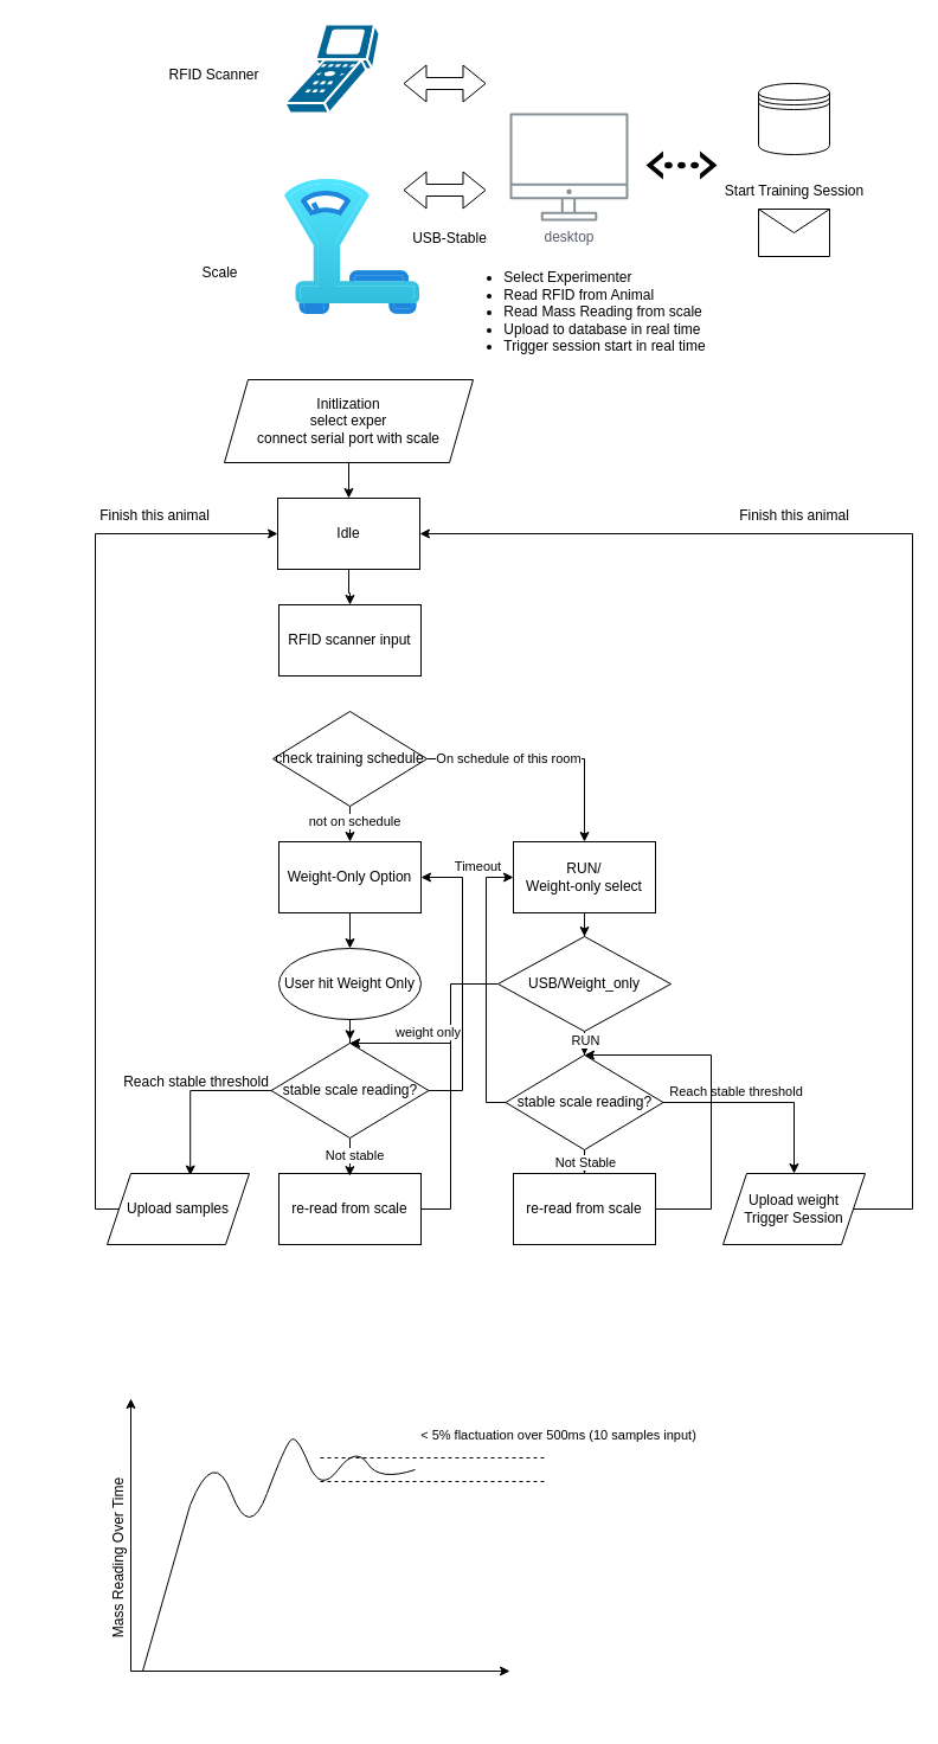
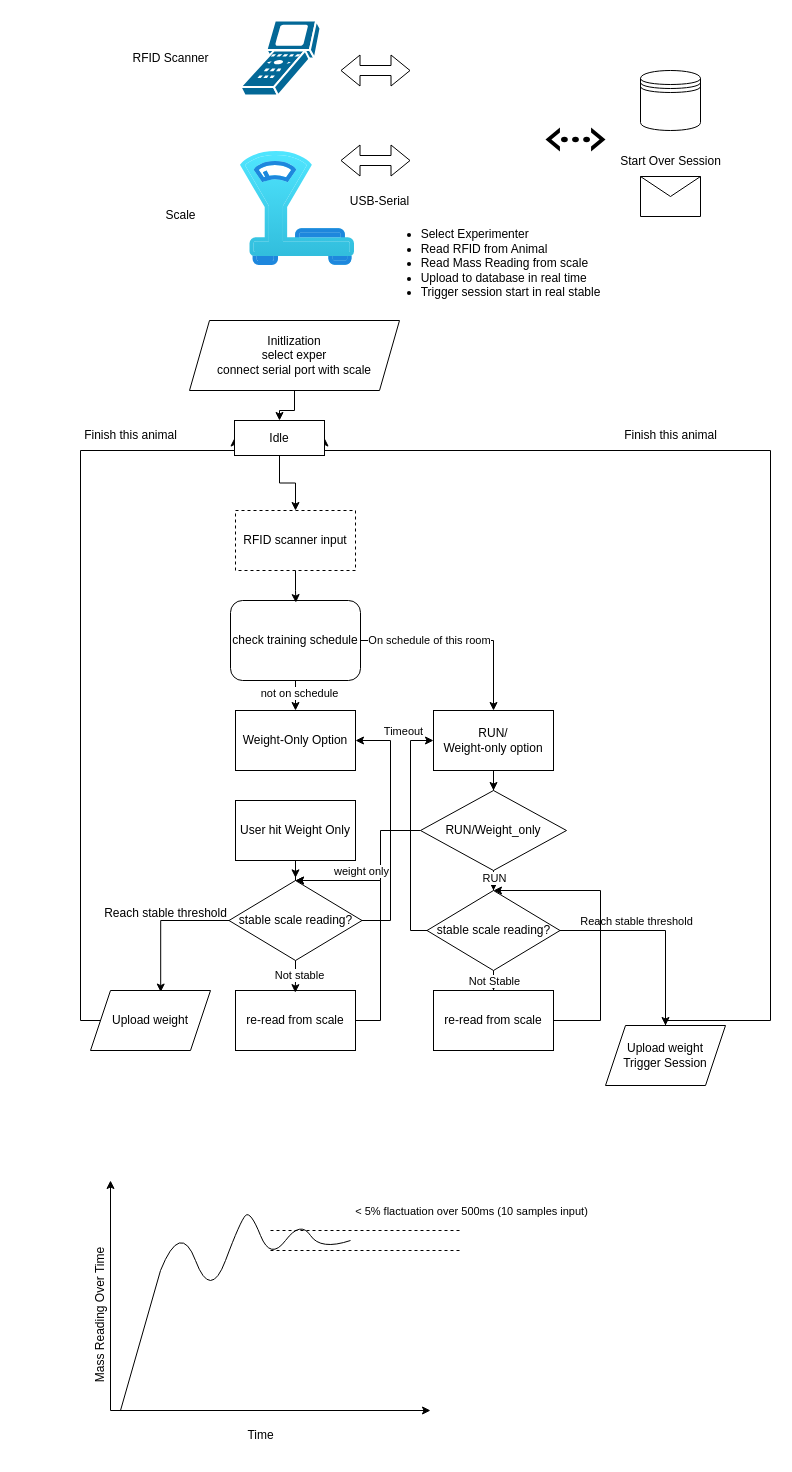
- <mxCell id="9" value="RFID Scanner" style="text;html=1;align=center;verticalAlign=middle;resizable=0;points=[];autosize=1;strokeColor=none;fillColor=none;" vertex="1" parent="1"><mxGeometry x="130" y="48" width="100" height="30" as="geometry" /></mxCell>
+ <mxCell id="9" value="RFID Scanner" style="text;html=1;align=center;verticalAlign=middle;resizable=0;points=[];autosize=1;strokeColor=none;fillColor=none;" vertex="1" parent="1"><mxGeometry x="120" y="43" width="100" height="30" as="geometry" /></mxCell>
- <mxCell id="4" value="desktop" style="sketch=0;outlineConnect=0;gradientColor=none;fontColor=#545B64;strokeColor=none;fillColor=#879196;dashed=0;verticalLabelPosition=bottom;verticalAlign=top;align=center;html=1;fontSize=12;fontStyle=0;aspect=fixed;shape=mxgraph.aws4.illustration_desktop;pointerEvents=1" vertex="1" parent="1"><mxGeometry x="430" y="95" width="100" height="91" as="geometry" /></mxCell>
- <mxCell id="14" value="Start Training Session" style="text;html=1;align=center;verticalAlign=middle;resizable=0;points=[];autosize=1;strokeColor=none;fillColor=none;" vertex="1" parent="1"><mxGeometry x="600" y="146" width="140" height="30" as="geometry" /></mxCell>
+ <mxCell id="14" value="Start Over Session" style="text;html=1;align=center;verticalAlign=middle;resizable=0;points=[];autosize=1;strokeColor=none;fillColor=none;" vertex="1" parent="1"><mxGeometry x="600" y="146" width="140" height="30" as="geometry" /></mxCell>
- <mxCell id="10" value="USB-Stable" style="text;html=1;align=center;verticalAlign=middle;resizable=0;points=[];autosize=1;strokeColor=none;fillColor=none;" vertex="1" parent="1"><mxGeometry x="339" y="186" width="80" height="30" as="geometry" /></mxCell>
+ <mxCell id="10" value="USB-Serial" style="text;html=1;align=center;verticalAlign=middle;resizable=0;points=[];autosize=1;strokeColor=none;fillColor=none;" vertex="1" parent="1"><mxGeometry x="339" y="186" width="80" height="30" as="geometry" /></mxCell>
- <mxCell id="8" value="Scale" style="text;html=1;align=center;verticalAlign=middle;resizable=0;points=[];autosize=1;strokeColor=none;fillColor=none;" vertex="1" parent="1"><mxGeometry x="160" y="215" width="50" height="30" as="geometry" /></mxCell>
+ <mxCell id="8" value="Scale" style="text;html=1;align=center;verticalAlign=middle;resizable=0;points=[];autosize=1;strokeColor=none;fillColor=none;" vertex="1" parent="1"><mxGeometry x="155" y="200" width="50" height="30" as="geometry" /></mxCell>
- <mxCell id="12" value="&lt;ul&gt;&lt;li style=&quot;text-align: left;&quot;&gt;Select Experimenter&lt;/li&gt;&lt;li style=&quot;text-align: left;&quot;&gt;Read RFID from Animal&lt;/li&gt;&lt;li style=&quot;text-align: left;&quot;&gt;Read Mass Reading from scale&lt;/li&gt;&lt;li style=&quot;text-align: left;&quot;&gt;Upload to database in real time&lt;/li&gt;&lt;li style=&quot;text-align: left;&quot;&gt;Trigger session start in real time&lt;/li&gt;&lt;/ul&gt;&lt;div&gt;&lt;br&gt;&lt;/div&gt;" style="text;html=1;align=center;verticalAlign=middle;resizable=0;points=[];autosize=1;strokeColor=none;fillColor=none;" vertex="1" parent="1"><mxGeometry x="375" y="210" width="230" height="120" as="geometry" /></mxCell>
+ <mxCell id="12" value="&lt;ul&gt;&lt;li style=&quot;text-align: left;&quot;&gt;Select Experimenter&lt;/li&gt;&lt;li style=&quot;text-align: left;&quot;&gt;Read RFID from Animal&lt;/li&gt;&lt;li style=&quot;text-align: left;&quot;&gt;Read Mass Reading from scale&lt;/li&gt;&lt;li style=&quot;text-align: left;&quot;&gt;Upload to database in real time&lt;/li&gt;&lt;li style=&quot;text-align: left;&quot;&gt;Trigger session start in real stable&lt;/li&gt;&lt;/ul&gt;&lt;div&gt;&lt;br&gt;&lt;/div&gt;" style="text;html=1;align=center;verticalAlign=middle;resizable=0;points=[];autosize=1;strokeColor=none;fillColor=none;" vertex="1" parent="1"><mxGeometry x="375" y="210" width="230" height="120" as="geometry" /></mxCell>
- <mxCell id="56" value="Idle" style="rounded=0;whiteSpace=wrap;html=1;" vertex="1" parent="1"><mxGeometry x="234" y="420" width="120" height="60" as="geometry" /></mxCell>
+ <mxCell id="56" value="Idle" style="rounded=0;whiteSpace=wrap;html=1;" vertex="1" parent="1"><mxGeometry x="234" y="420" width="90" height="35" as="geometry" /></mxCell>
- <mxCell id="17" value="RFID scanner input" style="rounded=0;whiteSpace=wrap;html=1;" vertex="1" parent="1"><mxGeometry x="235" y="510" width="120" height="60" as="geometry" /></mxCell>
+ <mxCell id="17" value="RFID scanner input" style="rounded=0;whiteSpace=wrap;html=1;dashed=1;" vertex="1" parent="1"><mxGeometry x="235" y="510" width="120" height="60" as="geometry" /></mxCell>
+ <mxCell id="50" style="edgeStyle=orthogonalEdgeStyle;rounded=0;orthogonalLoop=1;jettySize=auto;html=1;entryX=0.503;entryY=0.026;entryDx=0;entryDy=0;entryPerimeter=0;" edge="1" parent="1" source="17" target="29"><mxGeometry relative="1" as="geometry" /></mxCell>
- <mxCell id="29" value="check training schedule" style="rhombus;whiteSpace=wrap;html=1;" vertex="1" parent="1"><mxGeometry x="230" y="600" width="130" height="80" as="geometry" /></mxCell>
+ <mxCell id="29" value="check training schedule" style="whiteSpace=wrap;html=1;rounded=1;" vertex="1" parent="1"><mxGeometry x="230" y="600" width="130" height="80" as="geometry" /></mxCell>
- <mxCell id="34" value="RUN/&lt;div&gt;Weight-only select&lt;/div&gt;" style="rounded=0;whiteSpace=wrap;html=1;" vertex="1" parent="1"><mxGeometry x="433" y="710" width="120" height="60" as="geometry" /></mxCell>
+ <mxCell id="34" value="RUN/&lt;div&gt;Weight-only option&lt;/div&gt;" style="rounded=0;whiteSpace=wrap;html=1;" vertex="1" parent="1"><mxGeometry x="433" y="710" width="120" height="60" as="geometry" /></mxCell>
- <mxCell id="31" style="edgeStyle=orthogonalEdgeStyle;rounded=0;orthogonalLoop=1;jettySize=auto;html=1;entryX=0.5;entryY=0;entryDx=0;entryDy=0;" edge="1" parent="1" source="32" target="30"><mxGeometry relative="1" as="geometry" /></mxCell>
- <mxCell id="30" value="User hit Weight Only" style="ellipse;whiteSpace=wrap;html=1;" vertex="1" parent="1"><mxGeometry x="235" y="800" width="120" height="60" as="geometry" /></mxCell>
+ <mxCell id="30" value="User hit Weight Only" style="rounded=0;whiteSpace=wrap;html=1;" vertex="1" parent="1"><mxGeometry x="235" y="800" width="120" height="60" as="geometry" /></mxCell>
- <mxCell id="39" value="USB/Weight_only" style="rhombus;whiteSpace=wrap;html=1;" vertex="1" parent="1"><mxGeometry x="420" y="790" width="146" height="80" as="geometry" /></mxCell>
+ <mxCell id="39" value="RUN/Weight_only" style="rhombus;whiteSpace=wrap;html=1;" vertex="1" parent="1"><mxGeometry x="420" y="790" width="146" height="80" as="geometry" /></mxCell>
- <mxCell id="49" value="Upload samples" style="shape=parallelogram;perimeter=parallelogramPerimeter;whiteSpace=wrap;html=1;fixedSize=1;" vertex="1" parent="1"><mxGeometry x="90" y="990" width="120" height="60" as="geometry" /></mxCell>
+ <mxCell id="49" value="Upload weight" style="shape=parallelogram;perimeter=parallelogramPerimeter;whiteSpace=wrap;html=1;fixedSize=1;" vertex="1" parent="1"><mxGeometry x="90" y="990" width="120" height="60" as="geometry" /></mxCell>
- <mxCell id="24" value="Upload weight&lt;div&gt;Trigger Session&lt;/div&gt;" style="shape=parallelogram;perimeter=parallelogramPerimeter;whiteSpace=wrap;html=1;fixedSize=1;" vertex="1" parent="1"><mxGeometry x="610" y="990" width="120" height="60" as="geometry" /></mxCell>
+ <mxCell id="24" value="Upload weight&lt;div&gt;Trigger Session&lt;/div&gt;" style="shape=parallelogram;perimeter=parallelogramPerimeter;whiteSpace=wrap;html=1;fixedSize=1;" vertex="1" parent="1"><mxGeometry x="605" y="1025" width="120" height="60" as="geometry" /></mxCell>
+ <mxCell id="65" value="Time" style="text;html=1;align=center;verticalAlign=middle;resizable=0;points=[];autosize=1;strokeColor=none;fillColor=none;" vertex="1" parent="1"><mxGeometry x="235" y="1420" width="50" height="30" as="geometry" /></mxCell>
